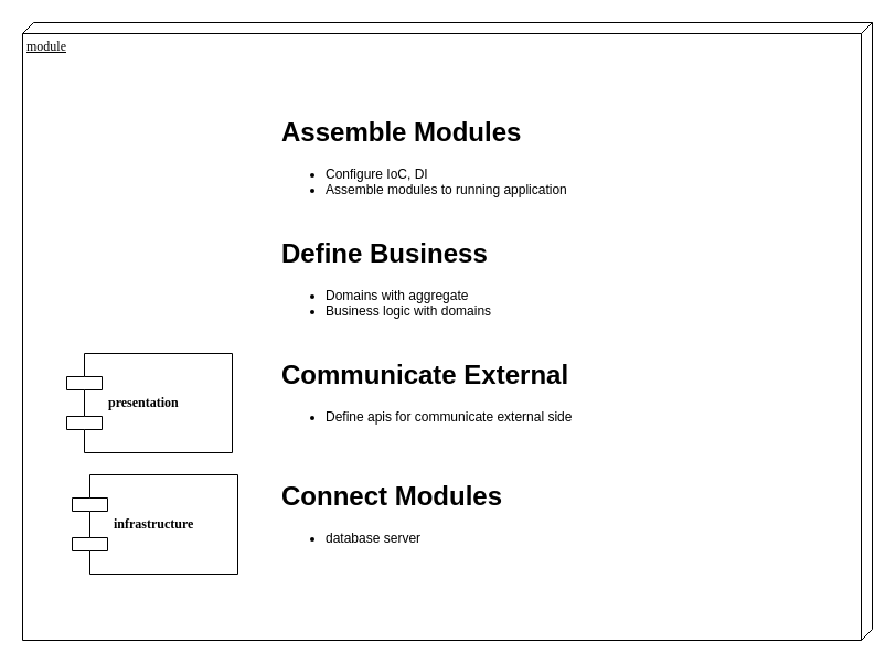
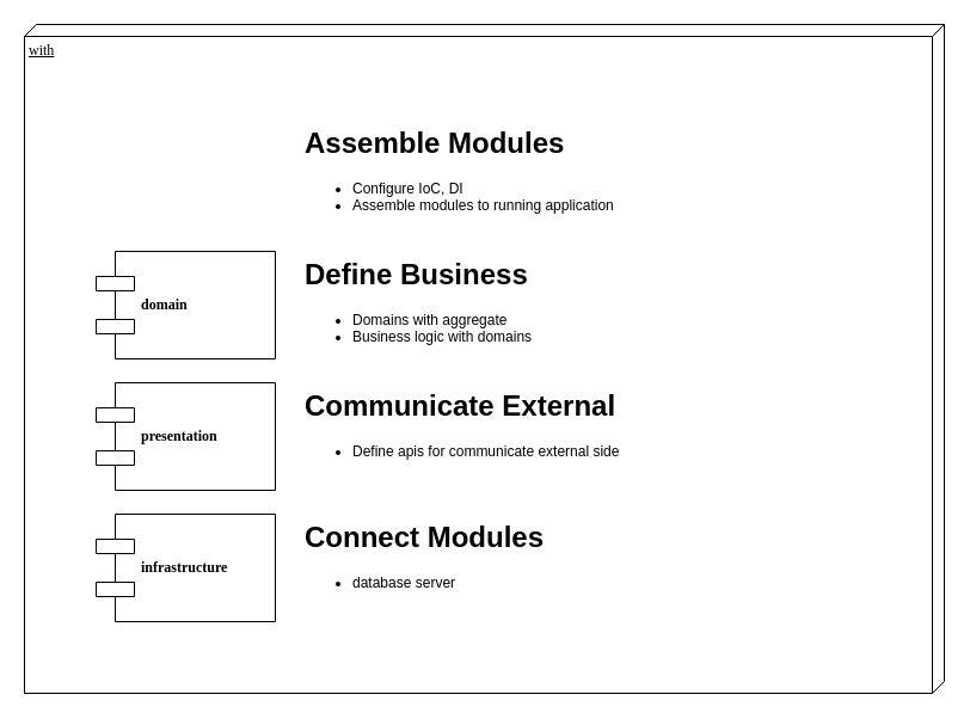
- <mxCell id="2" value="module" style="verticalAlign=top;align=left;spacingTop=8;spacingLeft=2;spacingRight=12;shape=cube;size=10;direction=south;fontStyle=4;html=1;rounded=0;shadow=0;comic=0;labelBackgroundColor=none;strokeWidth=1;fontFamily=Verdana;fontSize=12" vertex="1" parent="1"><mxGeometry x="20" y="20" width="770" height="560" as="geometry" /></mxCell>
+ <mxCell id="2" value="with" style="verticalAlign=top;align=left;spacingTop=8;spacingLeft=2;spacingRight=12;shape=cube;size=10;direction=south;fontStyle=4;html=1;rounded=0;shadow=0;comic=0;labelBackgroundColor=none;strokeWidth=1;fontFamily=Verdana;fontSize=12" vertex="1" parent="1"><mxGeometry x="20" y="20" width="770" height="560" as="geometry" /></mxCell>
+ <mxCell id="4" value="&lt;b&gt;domain&lt;/b&gt;" style="shape=component;align=left;spacingLeft=36;rounded=0;shadow=0;comic=0;labelBackgroundColor=none;strokeWidth=1;fontFamily=Verdana;fontSize=12;html=1;" vertex="1" parent="1"><mxGeometry x="80" y="210" width="150" height="90" as="geometry" /></mxCell>
- <mxCell id="6" value="&lt;b&gt;presentation&lt;/b&gt;" style="shape=component;align=left;spacingLeft=36;rounded=0;shadow=0;comic=0;labelBackgroundColor=none;strokeWidth=1;fontFamily=Verdana;fontSize=12;html=1;" vertex="1" parent="1"><mxGeometry x="60" y="320" width="150" height="90" as="geometry" /></mxCell>
+ <mxCell id="6" value="&lt;b&gt;presentation&lt;/b&gt;" style="shape=component;align=left;spacingLeft=36;rounded=0;shadow=0;comic=0;labelBackgroundColor=none;strokeWidth=1;fontFamily=Verdana;fontSize=12;html=1;" vertex="1" parent="1"><mxGeometry x="80" y="320" width="150" height="90" as="geometry" /></mxCell>
- <mxCell id="8" value="&lt;b&gt;infrastructure&lt;/b&gt;" style="shape=component;align=left;spacingLeft=36;rounded=0;shadow=0;comic=0;labelBackgroundColor=none;strokeWidth=1;fontFamily=Verdana;fontSize=12;html=1;" vertex="1" parent="1"><mxGeometry x="65" y="430" width="150" height="90" as="geometry" /></mxCell>
+ <mxCell id="8" value="&lt;b&gt;infrastructure&lt;/b&gt;" style="shape=component;align=left;spacingLeft=36;rounded=0;shadow=0;comic=0;labelBackgroundColor=none;strokeWidth=1;fontFamily=Verdana;fontSize=12;html=1;" vertex="1" parent="1"><mxGeometry x="80" y="430" width="150" height="90" as="geometry" /></mxCell>
